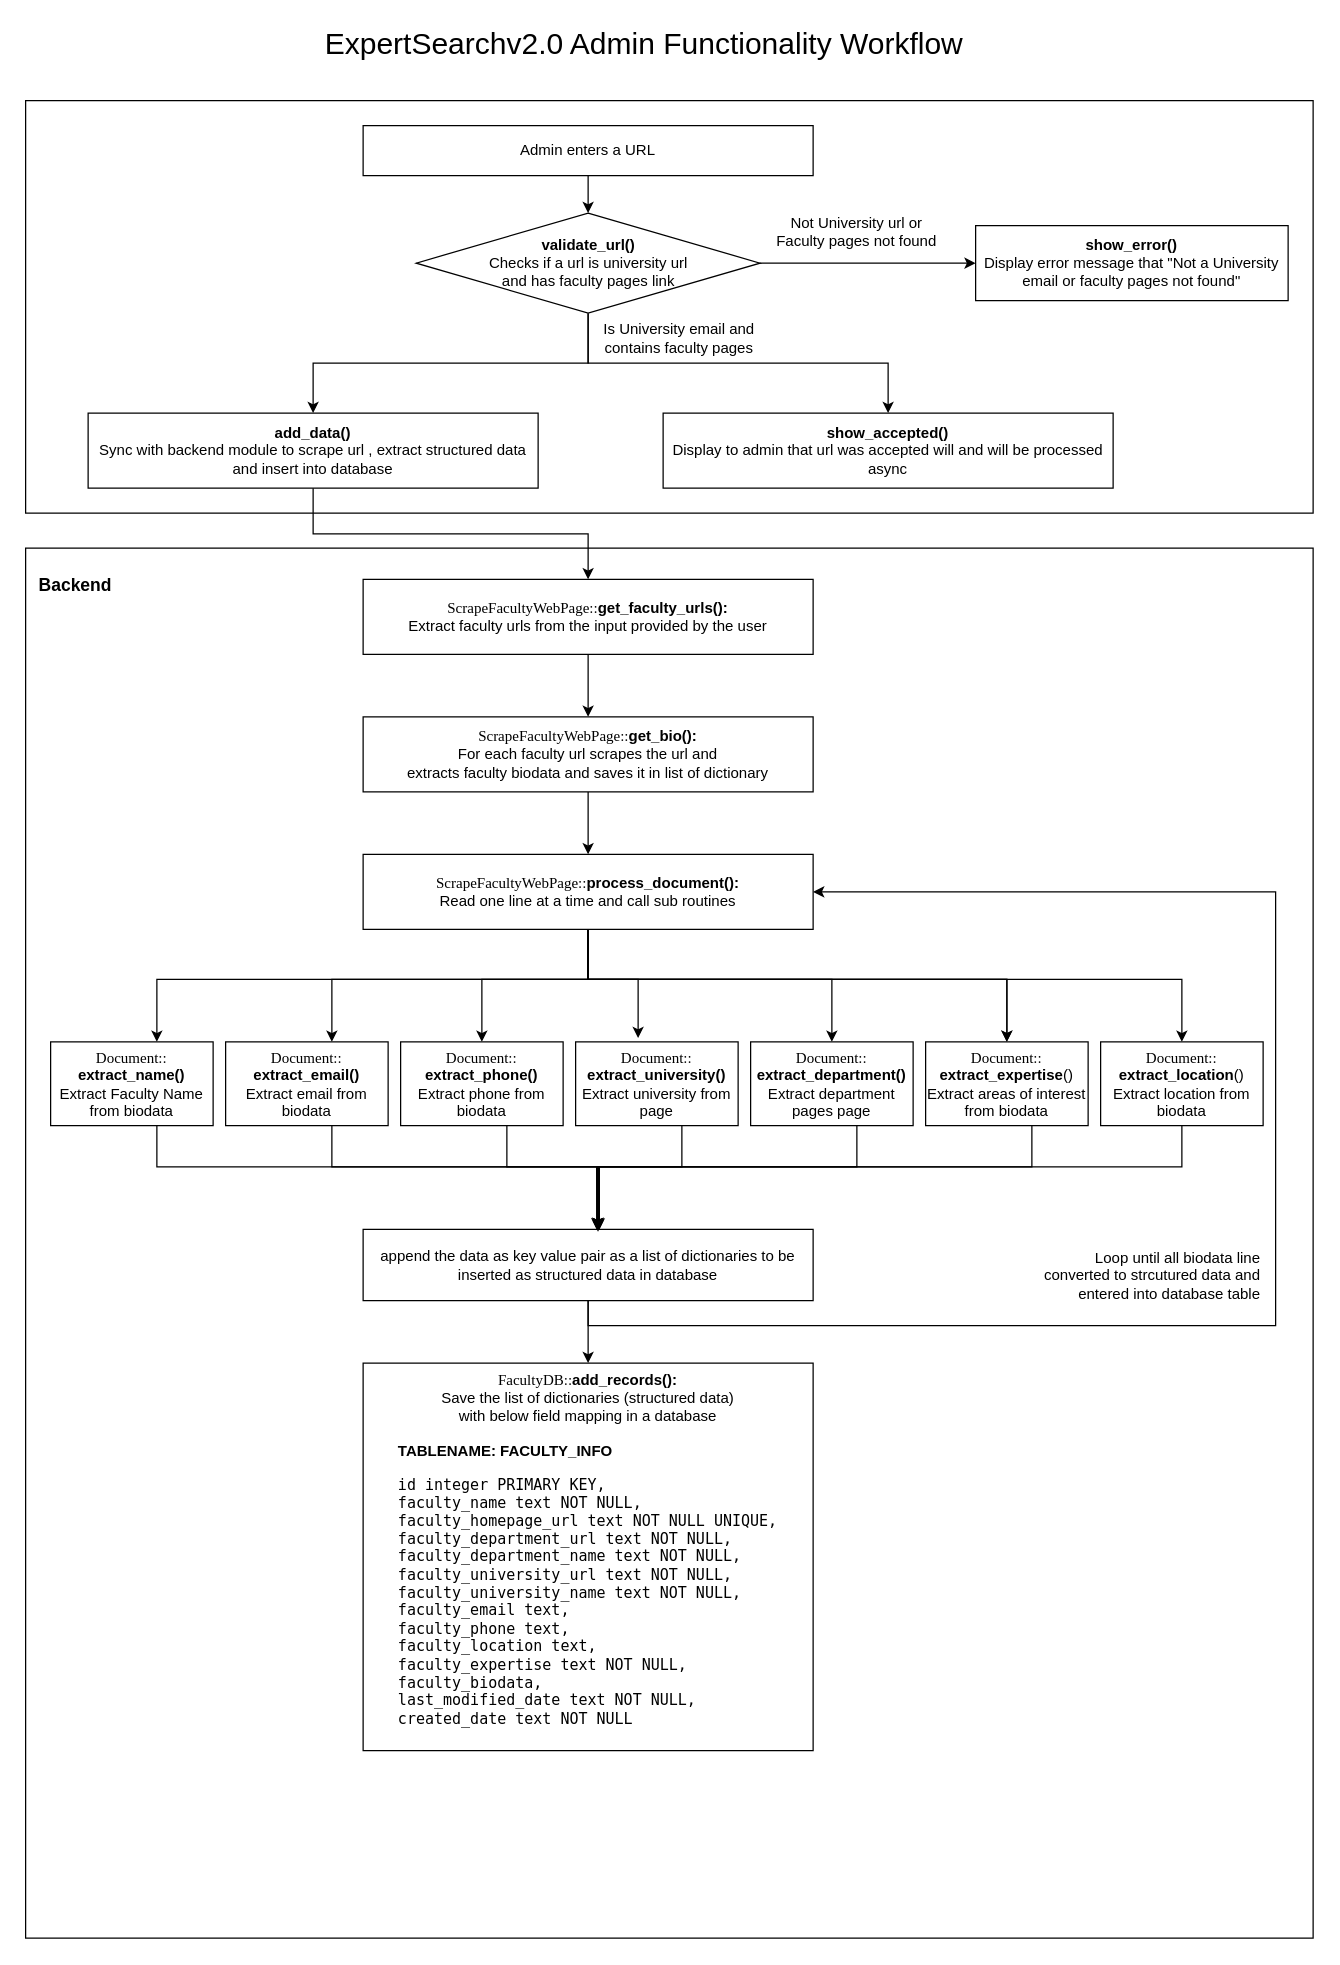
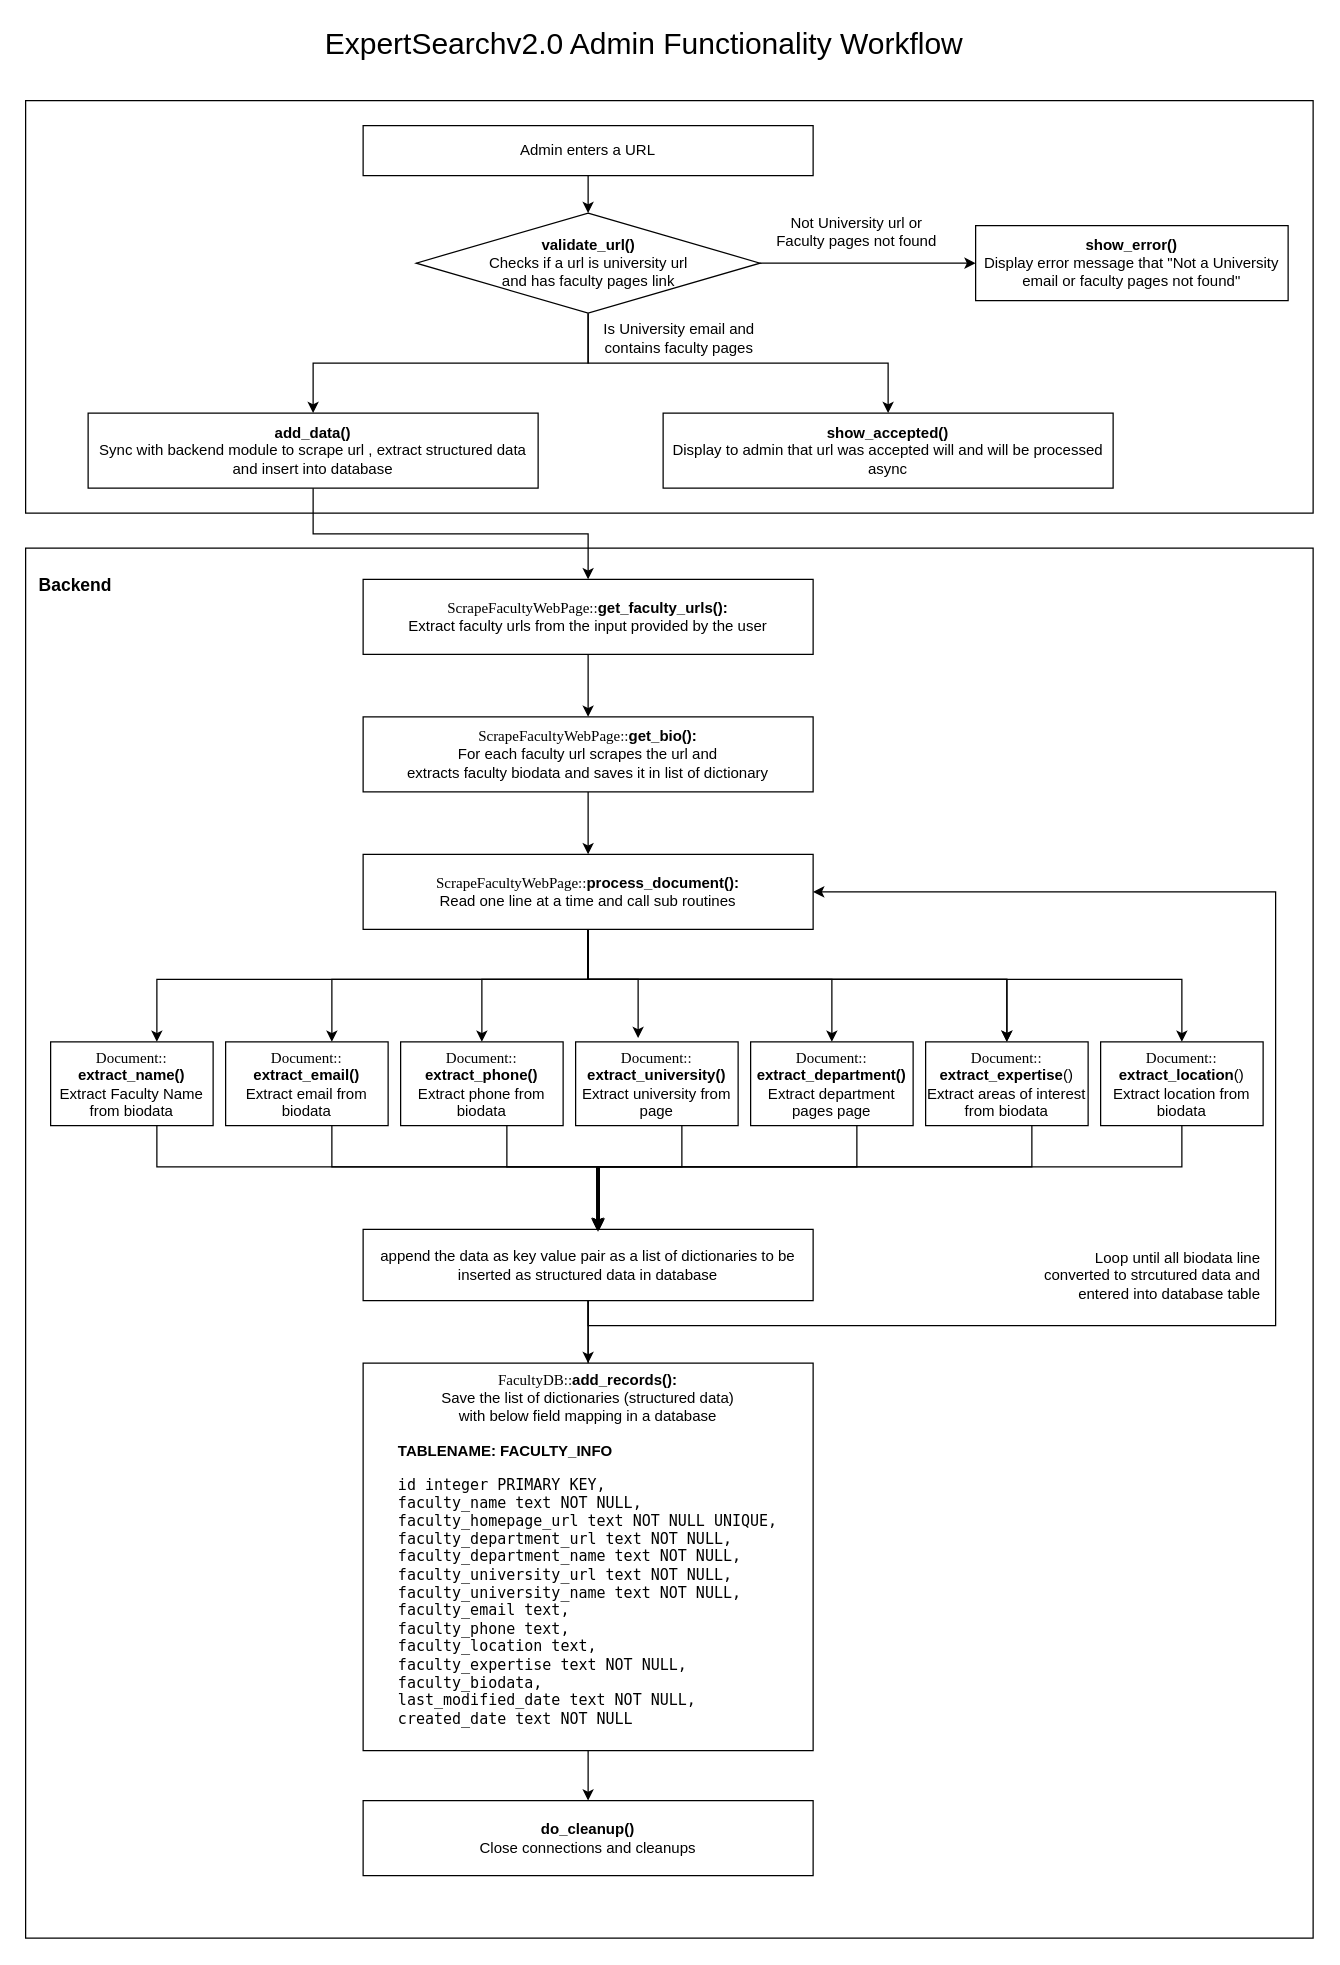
+ <mxCell id="37" value="" style="edgeStyle=orthogonalEdgeStyle;rounded=0;orthogonalLoop=1;jettySize=auto;html=1;" parent="1" source="40" target="41" edge="1"><mxGeometry relative="1" as="geometry" /></mxCell>
+ <mxCell id="41" value="&lt;b&gt;do_cleanup()&lt;br&gt;&lt;/b&gt;Close connections and cleanups" style="whiteSpace=wrap;html=1;rounded=0;" parent="1" vertex="1"><mxGeometry x="290" y="1440" width="360" height="60" as="geometry" /></mxCell>
